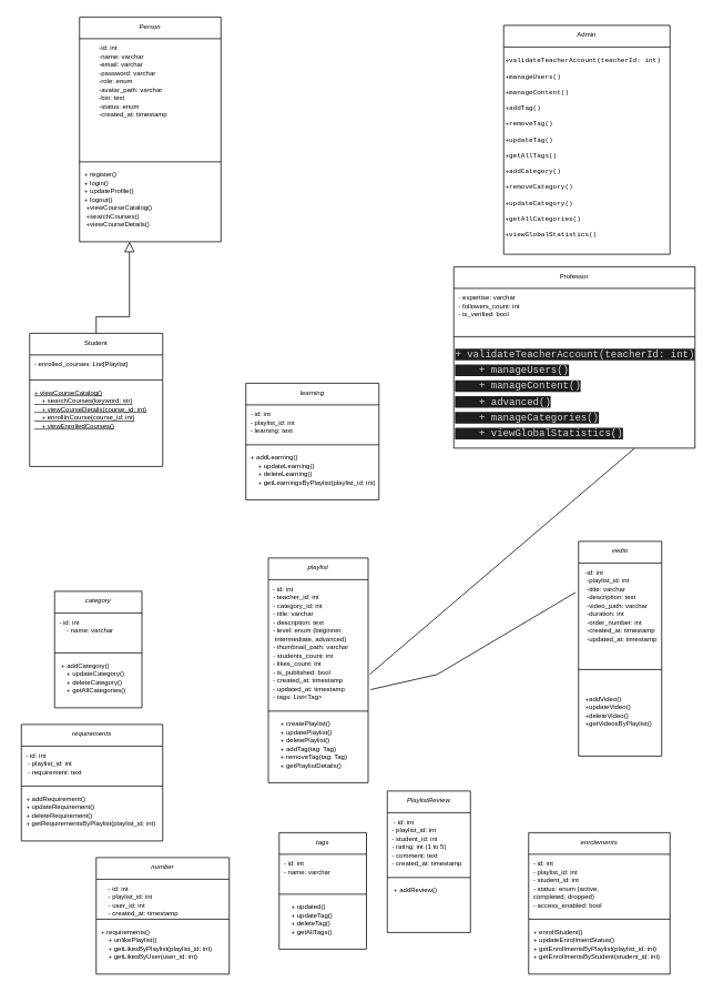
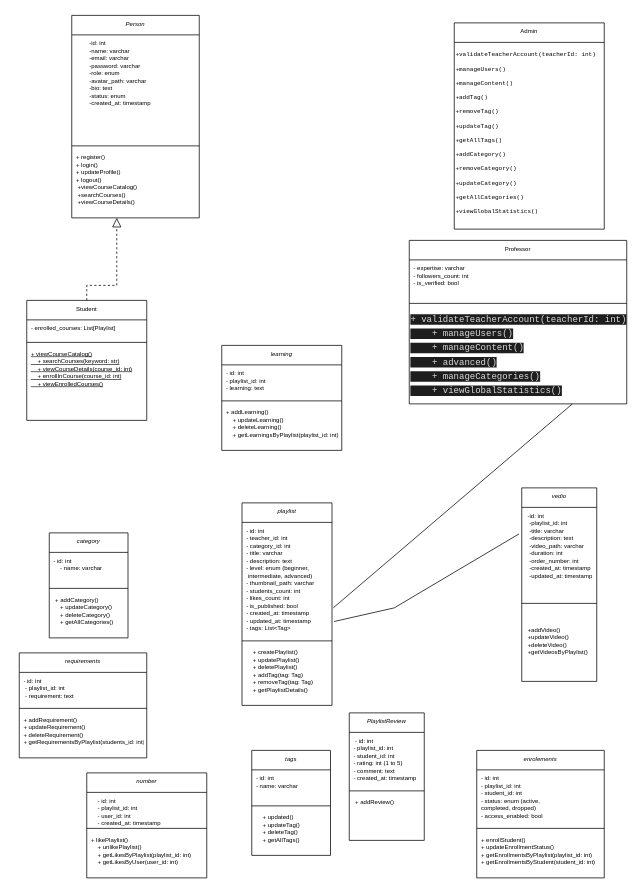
- <mxCell id="10" value="" style="endArrow=block;endSize=10;endFill=0;shadow=0;strokeWidth=1;rounded=0;curved=0;edgeStyle=elbowEdgeStyle;elbow=vertical;fontSize=8;exitX=0.5;exitY=0;exitDx=0;exitDy=0;" parent="1" source="6" target="2" edge="1"><mxGeometry width="160" relative="1" as="geometry"><mxPoint x="75" y="103" as="sourcePoint" /><mxPoint x="75" y="103" as="targetPoint" /><Array as="points"><mxPoint x="155" y="380" /></Array></mxGeometry></mxCell>
+ <mxCell id="10" value="" style="endArrow=block;endSize=10;endFill=0;shadow=0;strokeWidth=1;rounded=0;curved=0;edgeStyle=elbowEdgeStyle;elbow=vertical;fontSize=8;exitX=0.5;exitY=0;exitDx=0;exitDy=0;dashed=1;" parent="1" source="6" target="2" edge="1"><mxGeometry width="160" relative="1" as="geometry"><mxPoint x="75" y="103" as="sourcePoint" /><mxPoint x="75" y="103" as="targetPoint" /><Array as="points"><mxPoint x="155" y="380" /></Array></mxGeometry></mxCell>
- <mxCell id="39" value="+ addRequirement()&#10;+ updateRequirement()&#10;+ deleteRequirement()&#10;+ getRequirementsByPlaylist(playlist_id: int)" style="text;align=left;verticalAlign=top;spacingLeft=4;spacingRight=4;overflow=hidden;rotatable=0;points=[[0,0.5],[1,0.5]];portConstraint=eastwest;fontColor=default;fontSize=8;" vertex="1" parent="36"><mxGeometry y="78" width="170" height="62" as="geometry" /></mxCell>
+ <mxCell id="39" value="+ addRequirement()&#10;+ updateRequirement()&#10;+ deleteRequirement()&#10;+ getRequirementsByPlaylist(students_id: int)" style="text;align=left;verticalAlign=top;spacingLeft=4;spacingRight=4;overflow=hidden;rotatable=0;points=[[0,0.5],[1,0.5]];portConstraint=eastwest;fontColor=default;fontSize=8;" vertex="1" parent="36"><mxGeometry y="78" width="170" height="62" as="geometry" /></mxCell>
- <mxCell id="55" value="+ requirements()&#10;    + unlikePlaylist()&#10;    + getLikesByPlaylist(playlist_id: int)&#10;    + getLikesByUser(user_id: int)" style="text;align=left;verticalAlign=top;spacingLeft=4;spacingRight=4;overflow=hidden;rotatable=0;points=[[0,0.5],[1,0.5]];portConstraint=eastwest;fontColor=default;fontSize=8;" vertex="1" parent="52"><mxGeometry y="78" width="160" height="62" as="geometry" /></mxCell>
+ <mxCell id="55" value="+ likePlaylist()&#10;    + unlikePlaylist()&#10;    + getLikesByPlaylist(playlist_id: int)&#10;    + getLikesByUser(user_id: int)" style="text;align=left;verticalAlign=top;spacingLeft=4;spacingRight=4;overflow=hidden;rotatable=0;points=[[0,0.5],[1,0.5]];portConstraint=eastwest;fontColor=default;fontSize=8;" vertex="1" parent="52"><mxGeometry y="78" width="160" height="62" as="geometry" /></mxCell>
